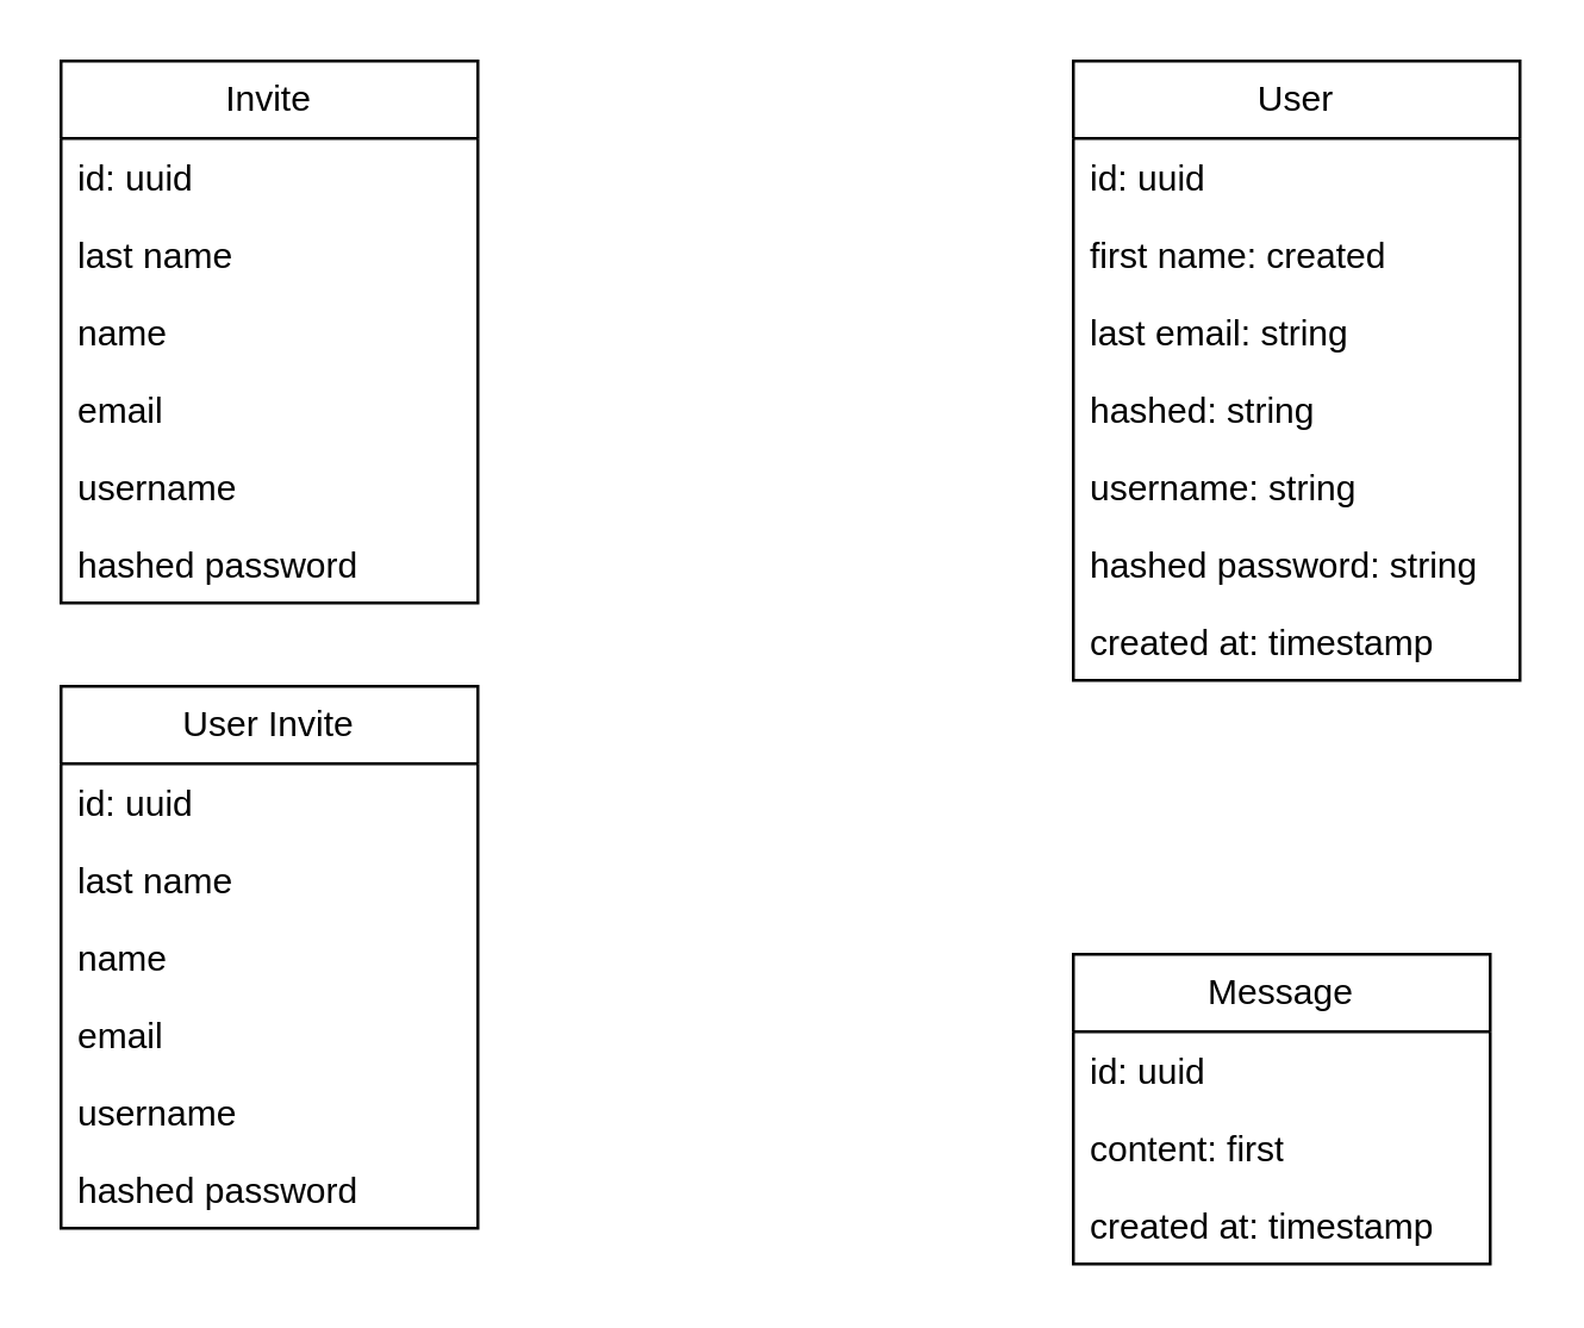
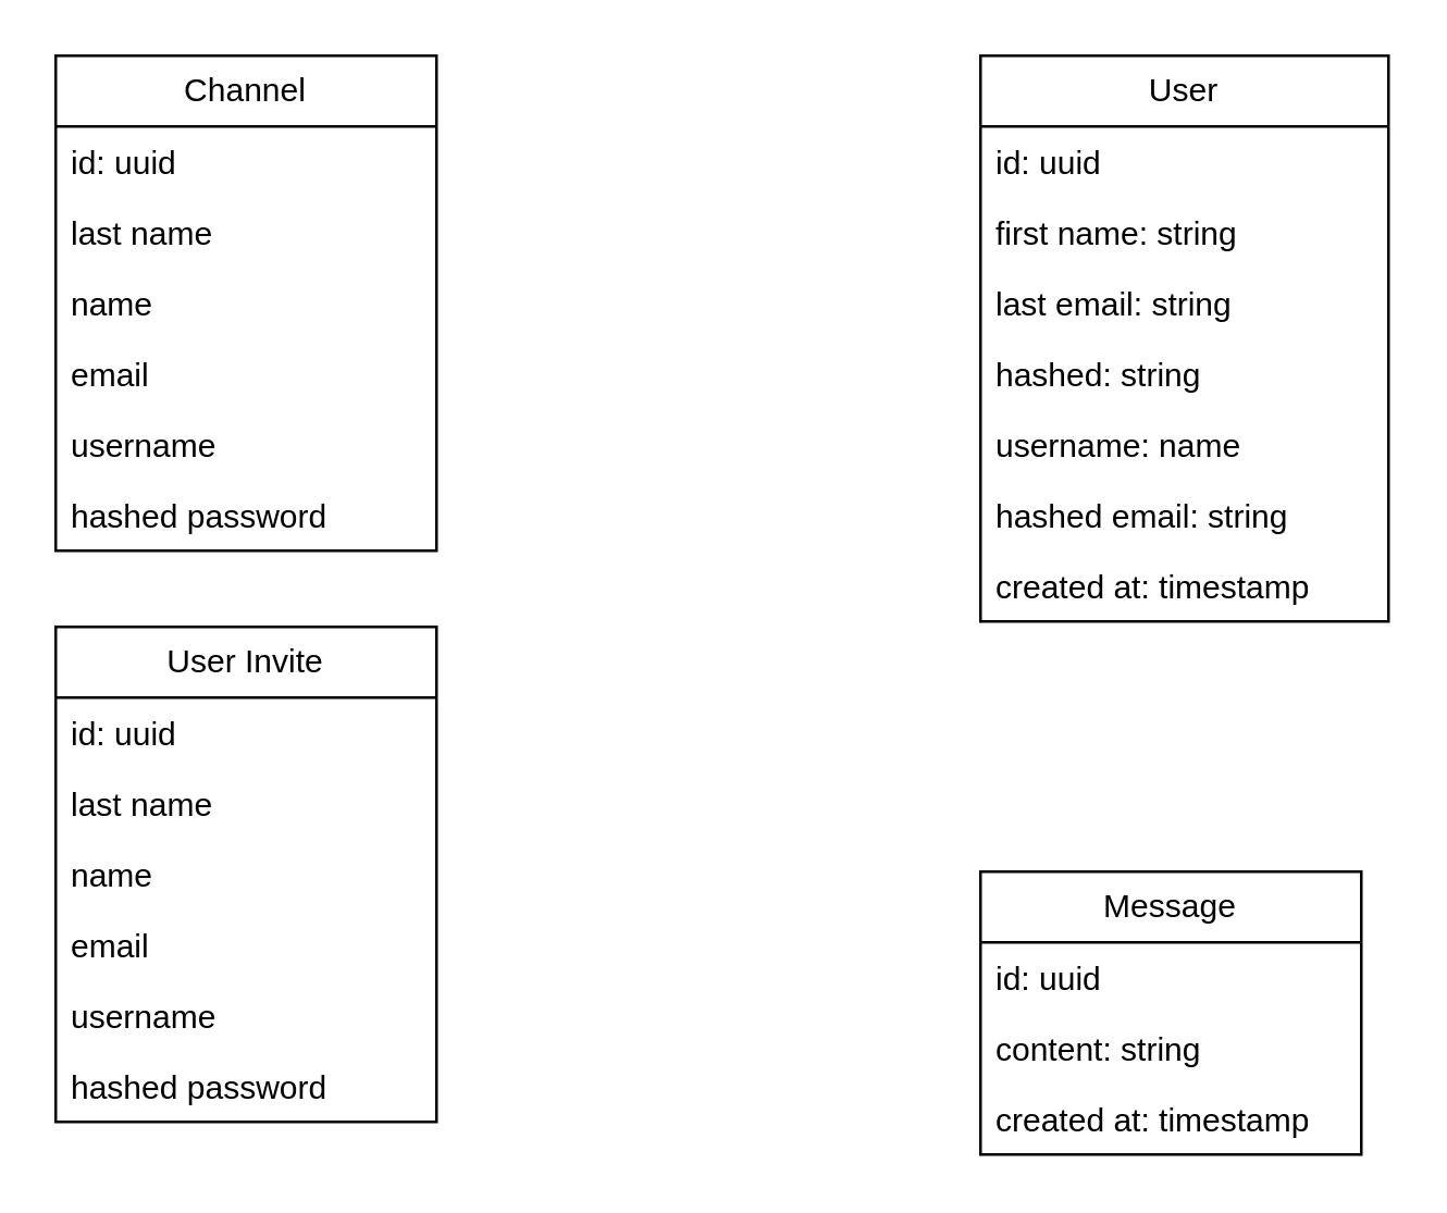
- <mxCell id="14" value="Invite" style="swimlane;fontStyle=0;childLayout=stackLayout;horizontal=1;startSize=26;fillColor=none;horizontalStack=0;resizeParent=1;resizeParentMax=0;resizeLast=0;collapsible=1;marginBottom=0;whiteSpace=wrap;html=1;" vertex="1" parent="1"><mxGeometry x="20" y="20" width="140" height="182" as="geometry" /></mxCell>
+ <mxCell id="14" value="Channel" style="swimlane;fontStyle=0;childLayout=stackLayout;horizontal=1;startSize=26;fillColor=none;horizontalStack=0;resizeParent=1;resizeParentMax=0;resizeLast=0;collapsible=1;marginBottom=0;whiteSpace=wrap;html=1;" vertex="1" parent="1"><mxGeometry x="20" y="20" width="140" height="182" as="geometry" /></mxCell>
- <mxCell id="4" value="first name: created" style="text;strokeColor=none;fillColor=none;align=left;verticalAlign=top;spacingLeft=4;spacingRight=4;overflow=hidden;rotatable=0;points=[[0,0.5],[1,0.5]];portConstraint=eastwest;whiteSpace=wrap;html=1;" vertex="1" parent="2"><mxGeometry y="52" width="150" height="26" as="geometry" /></mxCell>
+ <mxCell id="4" value="first name: string" style="text;strokeColor=none;fillColor=none;align=left;verticalAlign=top;spacingLeft=4;spacingRight=4;overflow=hidden;rotatable=0;points=[[0,0.5],[1,0.5]];portConstraint=eastwest;whiteSpace=wrap;html=1;" vertex="1" parent="2"><mxGeometry y="52" width="150" height="26" as="geometry" /></mxCell>
- <mxCell id="7" value="username: string" style="text;strokeColor=none;fillColor=none;align=left;verticalAlign=top;spacingLeft=4;spacingRight=4;overflow=hidden;rotatable=0;points=[[0,0.5],[1,0.5]];portConstraint=eastwest;whiteSpace=wrap;html=1;" vertex="1" parent="2"><mxGeometry y="130" width="150" height="26" as="geometry" /></mxCell>
+ <mxCell id="7" value="username: name" style="text;strokeColor=none;fillColor=none;align=left;verticalAlign=top;spacingLeft=4;spacingRight=4;overflow=hidden;rotatable=0;points=[[0,0.5],[1,0.5]];portConstraint=eastwest;whiteSpace=wrap;html=1;" vertex="1" parent="2"><mxGeometry y="130" width="150" height="26" as="geometry" /></mxCell>
- <mxCell id="8" value="hashed password: string" style="text;strokeColor=none;fillColor=none;align=left;verticalAlign=top;spacingLeft=4;spacingRight=4;overflow=hidden;rotatable=0;points=[[0,0.5],[1,0.5]];portConstraint=eastwest;whiteSpace=wrap;html=1;" vertex="1" parent="2"><mxGeometry y="156" width="150" height="26" as="geometry" /></mxCell>
+ <mxCell id="8" value="hashed email: string" style="text;strokeColor=none;fillColor=none;align=left;verticalAlign=top;spacingLeft=4;spacingRight=4;overflow=hidden;rotatable=0;points=[[0,0.5],[1,0.5]];portConstraint=eastwest;whiteSpace=wrap;html=1;" vertex="1" parent="2"><mxGeometry y="156" width="150" height="26" as="geometry" /></mxCell>
- <mxCell id="12" value="content: first" style="text;strokeColor=none;fillColor=none;align=left;verticalAlign=top;spacingLeft=4;spacingRight=4;overflow=hidden;rotatable=0;points=[[0,0.5],[1,0.5]];portConstraint=eastwest;whiteSpace=wrap;html=1;" vertex="1" parent="10"><mxGeometry y="52" width="140" height="26" as="geometry" /></mxCell>
+ <mxCell id="12" value="content: string" style="text;strokeColor=none;fillColor=none;align=left;verticalAlign=top;spacingLeft=4;spacingRight=4;overflow=hidden;rotatable=0;points=[[0,0.5],[1,0.5]];portConstraint=eastwest;whiteSpace=wrap;html=1;" vertex="1" parent="10"><mxGeometry y="52" width="140" height="26" as="geometry" /></mxCell>
